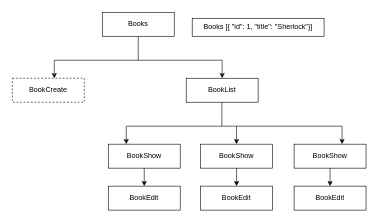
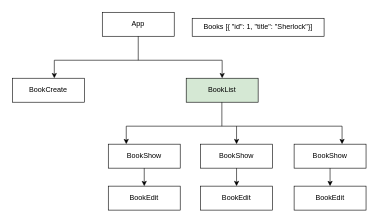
- <mxCell id="2" value="Books" style="rounded=0;whiteSpace=wrap;html=1;" parent="1" vertex="1"><mxGeometry x="170" y="20" width="120" height="40" as="geometry" /></mxCell>
+ <mxCell id="2" value="App" style="rounded=0;whiteSpace=wrap;html=1;" parent="1" vertex="1"><mxGeometry x="170" y="20" width="120" height="40" as="geometry" /></mxCell>
- <mxCell id="3" value="BookCreate" style="rounded=0;whiteSpace=wrap;html=1;dashed=1;" parent="1" vertex="1"><mxGeometry x="20" y="130" width="120" height="40" as="geometry" /></mxCell>
+ <mxCell id="3" value="BookCreate" style="rounded=0;whiteSpace=wrap;html=1;" parent="1" vertex="1"><mxGeometry x="20" y="130" width="120" height="40" as="geometry" /></mxCell>
- <mxCell id="4" value="BookList" style="rounded=0;whiteSpace=wrap;html=1;" parent="1" vertex="1"><mxGeometry x="310" y="130" width="120" height="40" as="geometry" /></mxCell>
+ <mxCell id="4" value="BookList" style="rounded=0;whiteSpace=wrap;html=1;fillColor=#d5e8d4;" parent="1" vertex="1"><mxGeometry x="310" y="130" width="120" height="40" as="geometry" /></mxCell>
